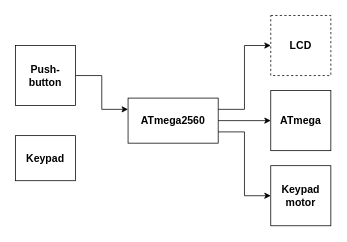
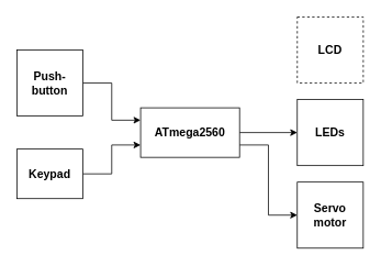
- <mxCell id="2" style="edgeStyle=orthogonalEdgeStyle;rounded=0;orthogonalLoop=1;jettySize=auto;html=1;exitX=1;exitY=0.25;exitDx=0;exitDy=0;entryX=0;entryY=0.5;entryDx=0;entryDy=0;fontSize=14;" edge="1" parent="1" source="5" target="11"><mxGeometry relative="1" as="geometry" /></mxCell>
- <mxCell id="12" value="&lt;font style=&quot;font-size: 14px&quot;&gt;&lt;b&gt;ATmega&lt;/b&gt;&lt;/font&gt;" style="whiteSpace=wrap;html=1;aspect=fixed;strokeWidth=1;" vertex="1" parent="1"><mxGeometry x="360" y="120" width="80" height="80" as="geometry" /></mxCell>
+ <mxCell id="12" value="&lt;font style=&quot;font-size: 14px&quot;&gt;&lt;b&gt;LEDs&lt;/b&gt;&lt;/font&gt;" style="whiteSpace=wrap;html=1;aspect=fixed;strokeWidth=1;" vertex="1" parent="1"><mxGeometry x="360" y="120" width="80" height="80" as="geometry" /></mxCell>
+ <mxCell id="9" style="edgeStyle=orthogonalEdgeStyle;rounded=0;orthogonalLoop=1;jettySize=auto;html=1;exitX=1;exitY=0.5;exitDx=0;exitDy=0;entryX=0;entryY=0.75;entryDx=0;entryDy=0;fontSize=14;" edge="1" parent="1" source="10" target="5"><mxGeometry relative="1" as="geometry" /></mxCell>
- <mxCell id="8" value="&lt;font style=&quot;font-size: 14px&quot;&gt;&lt;b&gt;Keypad motor&lt;/b&gt;&lt;/font&gt;" style="whiteSpace=wrap;html=1;aspect=fixed;strokeWidth=1;" vertex="1" parent="1"><mxGeometry x="360" y="220" width="80" height="80" as="geometry" /></mxCell>
+ <mxCell id="8" value="&lt;font style=&quot;font-size: 14px&quot;&gt;&lt;b&gt;Servo motor&lt;/b&gt;&lt;/font&gt;" style="whiteSpace=wrap;html=1;aspect=fixed;strokeWidth=1;" vertex="1" parent="1"><mxGeometry x="360" y="220" width="80" height="80" as="geometry" /></mxCell>
